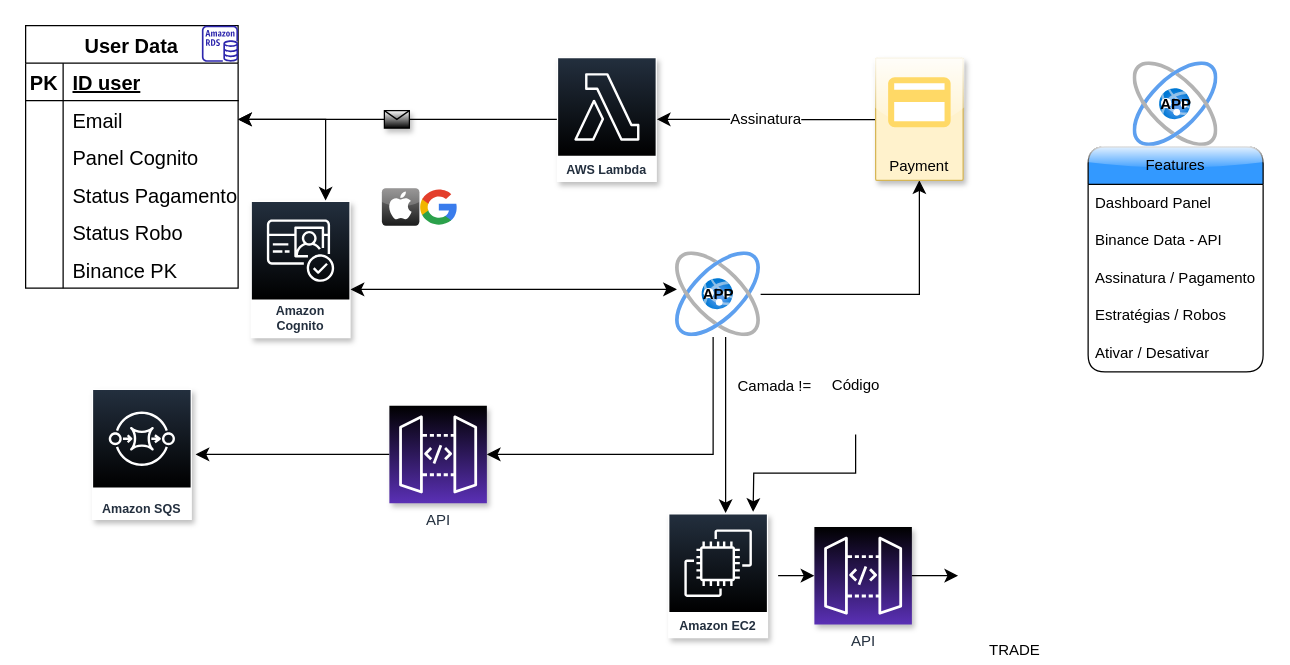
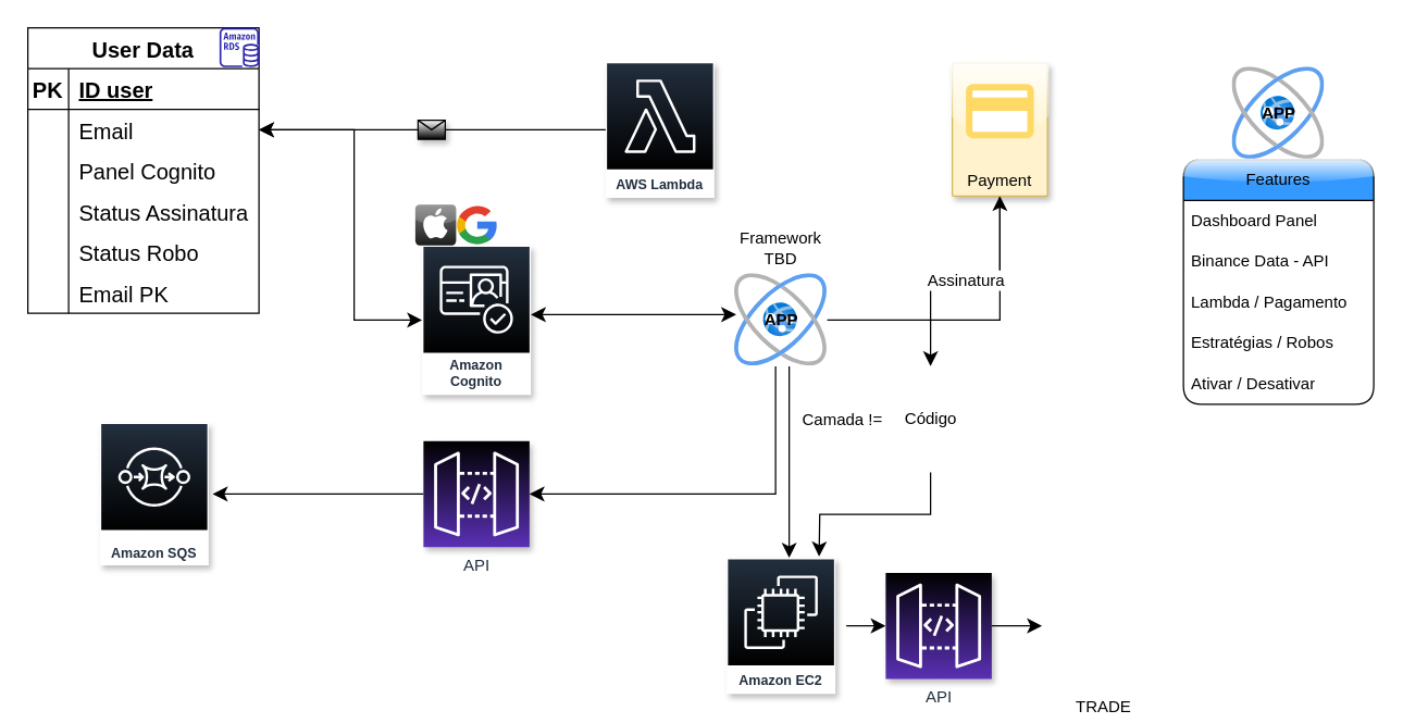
- <mxCell id="28" value="Assinatura" style="edgeStyle=orthogonalEdgeStyle;rounded=0;orthogonalLoop=1;jettySize=auto;html=1;fontSize=12;fontColor=default;startSize=8;endSize=8;" parent="1" source="29" target="31" edge="1"><mxGeometry relative="1" as="geometry" /></mxCell>
+ <mxCell id="28" value="Assinatura" style="edgeStyle=orthogonalEdgeStyle;rounded=0;orthogonalLoop=1;jettySize=auto;html=1;fontSize=12;fontColor=default;startSize=8;endSize=8;" parent="1" source="29" target="39" edge="1"><mxGeometry relative="1" as="geometry" /></mxCell>
- <mxCell id="14" value="Status Pagamento" style="shape=partialRectangle;connectable=0;fillColor=none;top=0;left=0;bottom=0;right=0;align=left;spacingLeft=6;overflow=hidden;labelBackgroundColor=none;fontSize=16;fontColor=default;" parent="12" vertex="1"><mxGeometry x="30" width="140" height="30" as="geometry"><mxRectangle width="140" height="30" as="alternateBounds" /></mxGeometry></mxCell>
+ <mxCell id="14" value="Status Assinatura" style="shape=partialRectangle;connectable=0;fillColor=none;top=0;left=0;bottom=0;right=0;align=left;spacingLeft=6;overflow=hidden;labelBackgroundColor=none;fontSize=16;fontColor=default;" parent="12" vertex="1"><mxGeometry x="30" width="140" height="30" as="geometry"><mxRectangle width="140" height="30" as="alternateBounds" /></mxGeometry></mxCell>
+ <mxCell id="55" value="Framework TBD" style="text;html=1;strokeColor=none;fillColor=none;align=center;verticalAlign=middle;whiteSpace=wrap;rounded=0;glass=1;sketch=0;" parent="1" vertex="1"><mxGeometry x="544" y="167" width="60" height="30" as="geometry" /></mxCell>
- <mxCell id="22" value="Amazon Cognito" style="sketch=0;outlineConnect=0;fontColor=#232F3E;gradientColor=default;strokeColor=#ffffff;fillColor=#232F3E;dashed=0;verticalLabelPosition=middle;verticalAlign=bottom;align=center;html=1;whiteSpace=wrap;fontSize=10;fontStyle=1;spacing=3;shape=mxgraph.aws4.productIcon;prIcon=mxgraph.aws4.cognito;labelBackgroundColor=none;shadow=1;" parent="1" vertex="1"><mxGeometry x="200" y="160" width="80" height="110" as="geometry" /></mxCell>
+ <mxCell id="22" value="Amazon Cognito" style="sketch=0;outlineConnect=0;fontColor=#232F3E;gradientColor=default;strokeColor=#ffffff;fillColor=#232F3E;dashed=0;verticalLabelPosition=middle;verticalAlign=bottom;align=center;html=1;whiteSpace=wrap;fontSize=10;fontStyle=1;spacing=3;shape=mxgraph.aws4.productIcon;prIcon=mxgraph.aws4.cognito;labelBackgroundColor=none;shadow=1;" parent="1" vertex="1"><mxGeometry x="310" y="180" width="80" height="110" as="geometry" /></mxCell>
- <mxCell id="20" value="Binance PK" style="shape=partialRectangle;connectable=0;fillColor=none;top=0;left=0;bottom=0;right=0;align=left;spacingLeft=6;overflow=hidden;labelBackgroundColor=none;fontSize=16;fontColor=default;" parent="18" vertex="1"><mxGeometry x="30" width="140" height="30" as="geometry"><mxRectangle width="140" height="30" as="alternateBounds" /></mxGeometry></mxCell>
+ <mxCell id="20" value="Email PK" style="shape=partialRectangle;connectable=0;fillColor=none;top=0;left=0;bottom=0;right=0;align=left;spacingLeft=6;overflow=hidden;labelBackgroundColor=none;fontSize=16;fontColor=default;" parent="18" vertex="1"><mxGeometry x="30" width="140" height="30" as="geometry"><mxRectangle width="140" height="30" as="alternateBounds" /></mxGeometry></mxCell>
- <mxCell id="52" value="Assinatura / Pagamento" style="text;strokeColor=none;fillColor=none;align=left;verticalAlign=middle;spacingLeft=4;spacingRight=4;overflow=hidden;points=[[0,0.5],[1,0.5]];portConstraint=eastwest;rotatable=0;whiteSpace=wrap;html=1;rounded=1;glass=1;sketch=0;" parent="49" vertex="1"><mxGeometry y="90" width="140" height="30" as="geometry" /></mxCell>
+ <mxCell id="52" value="Lambda / Pagamento" style="text;strokeColor=none;fillColor=none;align=left;verticalAlign=middle;spacingLeft=4;spacingRight=4;overflow=hidden;points=[[0,0.5],[1,0.5]];portConstraint=eastwest;rotatable=0;whiteSpace=wrap;html=1;rounded=1;glass=1;sketch=0;" parent="49" vertex="1"><mxGeometry y="90" width="140" height="30" as="geometry" /></mxCell>
